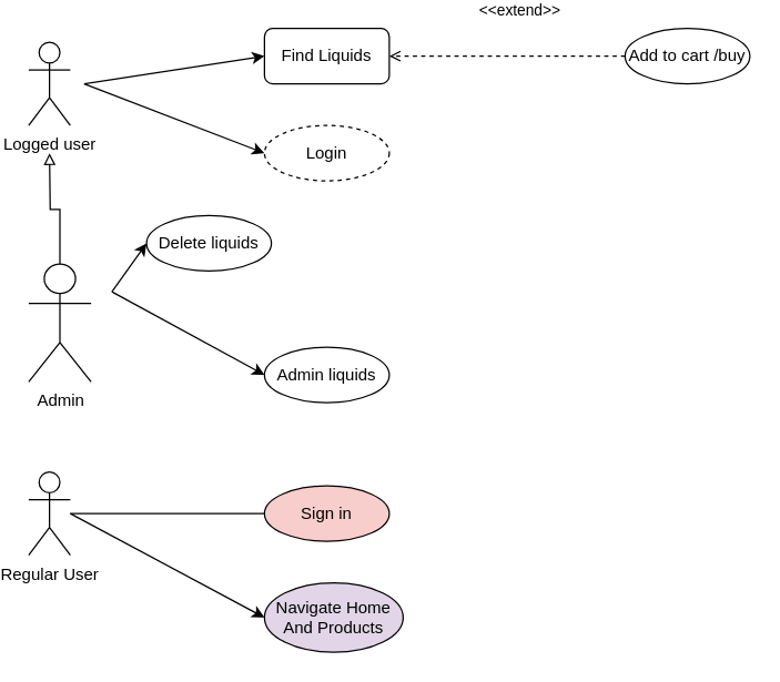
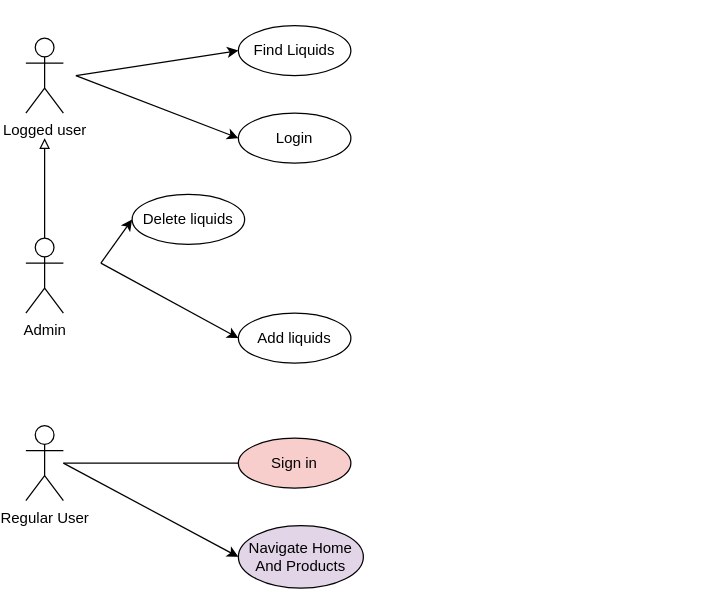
- <mxCell id="15" value="Find Liquids" style="whiteSpace=wrap;html=1;rounded=1;" parent="1" vertex="1"><mxGeometry x="190" y="20" width="90" height="40" as="geometry" /></mxCell>
+ <mxCell id="15" value="Find Liquids" style="ellipse;whiteSpace=wrap;html=1;" parent="1" vertex="1"><mxGeometry x="190" y="20" width="90" height="40" as="geometry" /></mxCell>
- <mxCell id="14" value="&amp;lt;&amp;lt;extend&amp;gt;&amp;gt;" style="html=1;verticalAlign=bottom;labelBackgroundColor=none;endArrow=open;endFill=0;dashed=1;rounded=0;exitX=0;exitY=0.5;exitDx=0;exitDy=0;entryX=1;entryY=0.5;entryDx=0;entryDy=0;" parent="1" source="16" target="15" edge="1"><mxGeometry x="-0.092" y="-24" width="160" relative="1" as="geometry"><mxPoint x="493.18" y="5.858" as="sourcePoint" /><mxPoint x="260" y="-20" as="targetPoint" /><mxPoint x="1" as="offset" /></mxGeometry></mxCell>
- <mxCell id="16" value="Add to cart /buy" style="ellipse;whiteSpace=wrap;html=1;" parent="1" vertex="1"><mxGeometry x="450" y="20" width="90" height="40" as="geometry" /></mxCell>
- <mxCell id="8" value="Login" style="ellipse;whiteSpace=wrap;html=1;dashed=1;" parent="1" vertex="1"><mxGeometry x="190" y="90" width="90" height="40" as="geometry" /></mxCell>
+ <mxCell id="8" value="Login" style="ellipse;whiteSpace=wrap;html=1;" parent="1" vertex="1"><mxGeometry x="190" y="90" width="90" height="40" as="geometry" /></mxCell>
- <mxCell id="5" value="Admin" style="shape=umlActor;verticalLabelPosition=bottom;verticalAlign=top;html=1;outlineConnect=0;" parent="1" vertex="1"><mxGeometry x="20" y="190" width="45" height="85" as="geometry" /></mxCell>
+ <mxCell id="5" value="Admin" style="shape=umlActor;verticalLabelPosition=bottom;verticalAlign=top;html=1;outlineConnect=0;" parent="1" vertex="1"><mxGeometry x="20" y="190" width="30" height="60" as="geometry" /></mxCell>
- <mxCell id="17" value="Admin liquids" style="ellipse;whiteSpace=wrap;html=1;" parent="1" vertex="1"><mxGeometry x="190" y="250" width="90" height="40" as="geometry" /></mxCell>
+ <mxCell id="17" value="Add liquids" style="ellipse;whiteSpace=wrap;html=1;" parent="1" vertex="1"><mxGeometry x="190" y="250" width="90" height="40" as="geometry" /></mxCell>
